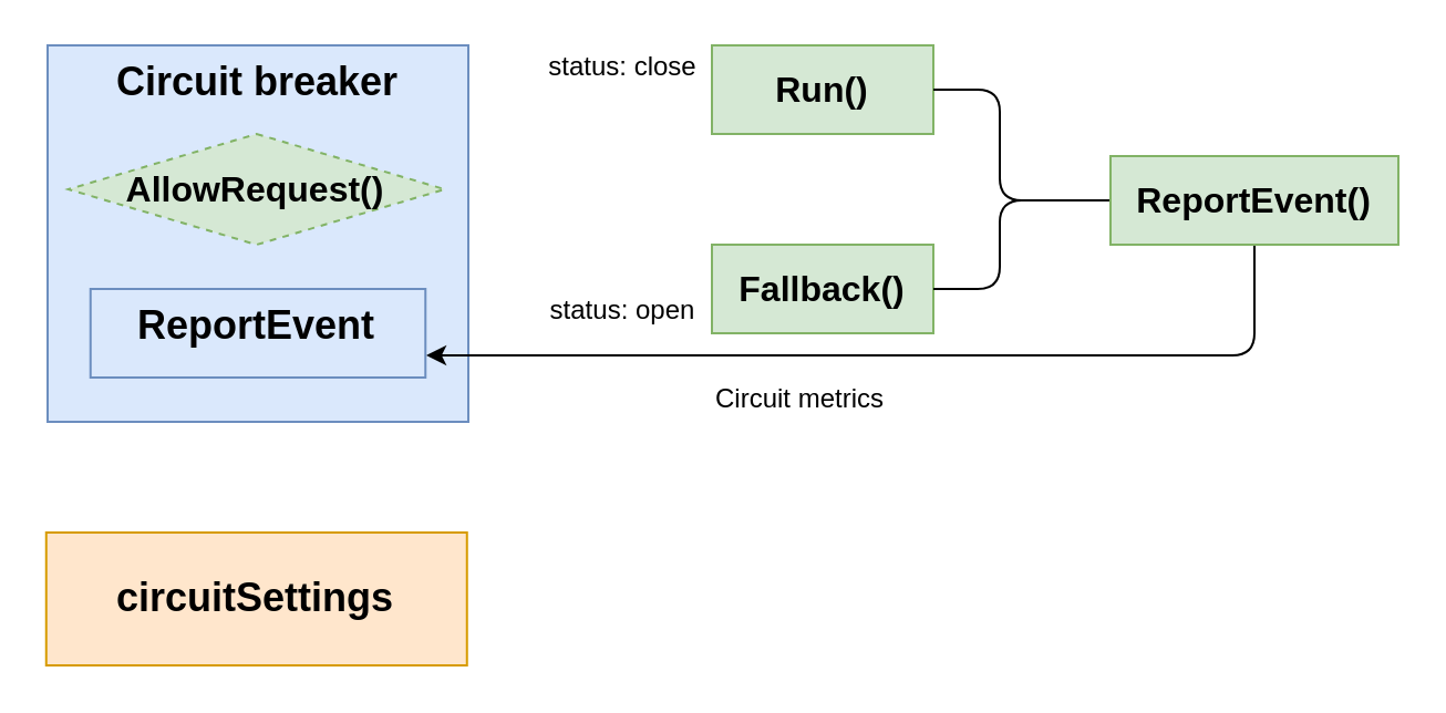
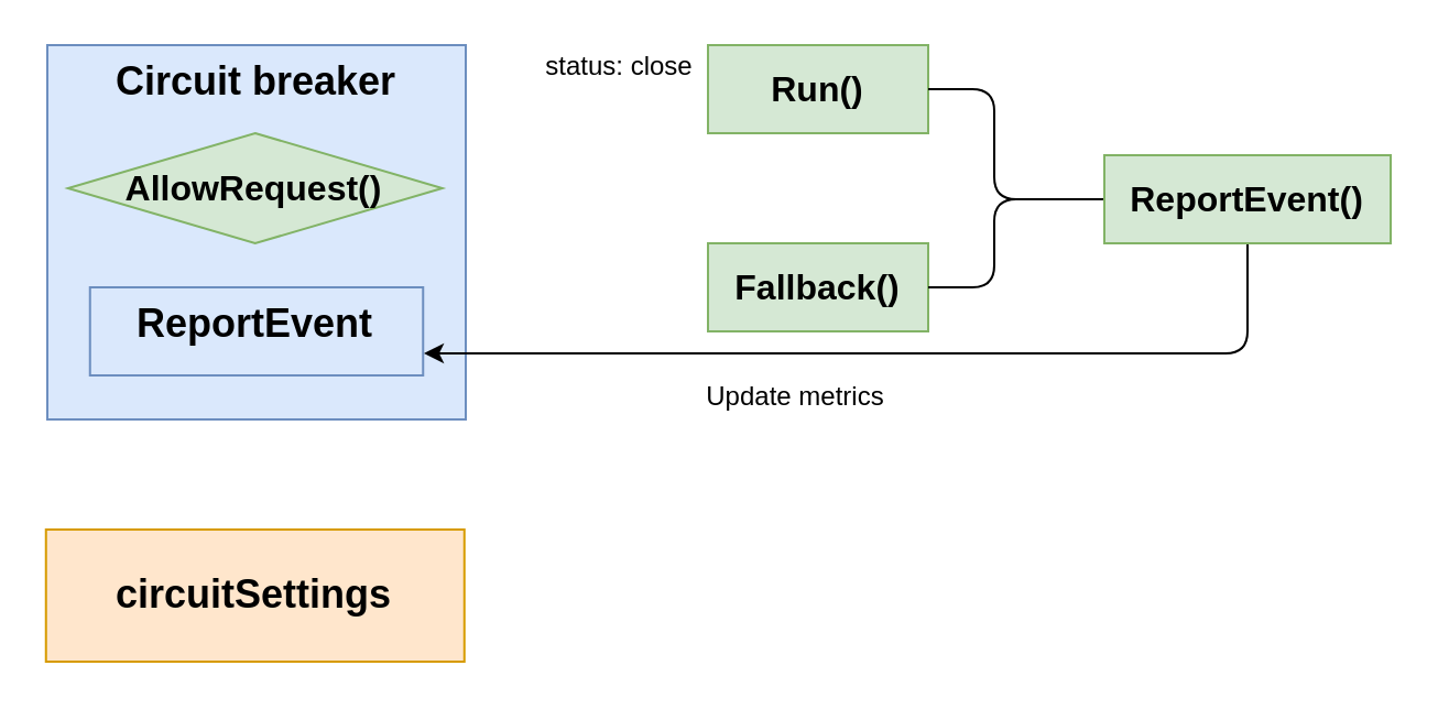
- <mxCell id="6" value="AllowRequest()" style="rhombus;whiteSpace=wrap;html=1;fontSize=16;verticalAlign=middle;fillColor=#d5e8d4;strokeColor=#82b366;fontStyle=1;dashed=1;" vertex="1" parent="1"><mxGeometry x="30.38" y="60" width="170" height="50" as="geometry" /></mxCell>
+ <mxCell id="6" value="AllowRequest()" style="rhombus;whiteSpace=wrap;html=1;fontSize=16;verticalAlign=middle;fillColor=#d5e8d4;strokeColor=#82b366;fontStyle=1" vertex="1" parent="1"><mxGeometry x="30.38" y="60" width="170" height="50" as="geometry" /></mxCell>
- <mxCell id="8" value="status: open" style="text;html=1;strokeColor=none;fillColor=none;align=center;verticalAlign=middle;whiteSpace=wrap;rounded=0;fontSize=12;" vertex="1" parent="1"><mxGeometry x="241" y="130" width="80" height="20" as="geometry" /></mxCell>
- <mxCell id="12" value="Circuit metrics" style="text;html=1;strokeColor=none;fillColor=none;align=center;verticalAlign=middle;whiteSpace=wrap;rounded=0;fontSize=12;" vertex="1" parent="1"><mxGeometry x="251" y="170" width="220" height="20" as="geometry" /></mxCell>
+ <mxCell id="12" value="Update metrics" style="text;html=1;strokeColor=none;fillColor=none;align=center;verticalAlign=middle;whiteSpace=wrap;rounded=0;fontSize=12;" vertex="1" parent="1"><mxGeometry x="251" y="170" width="220" height="20" as="geometry" /></mxCell>
